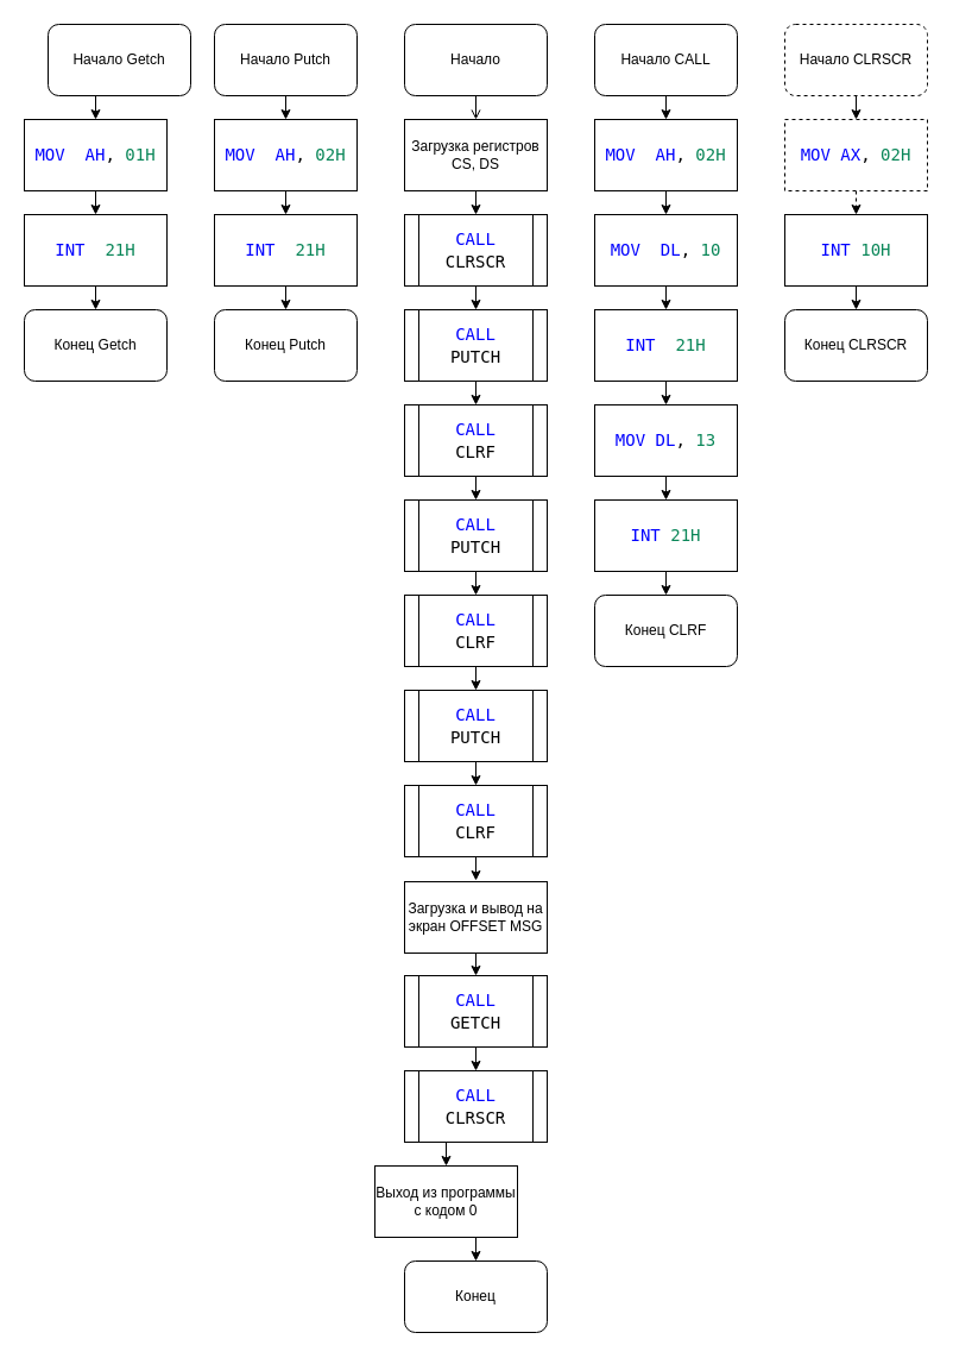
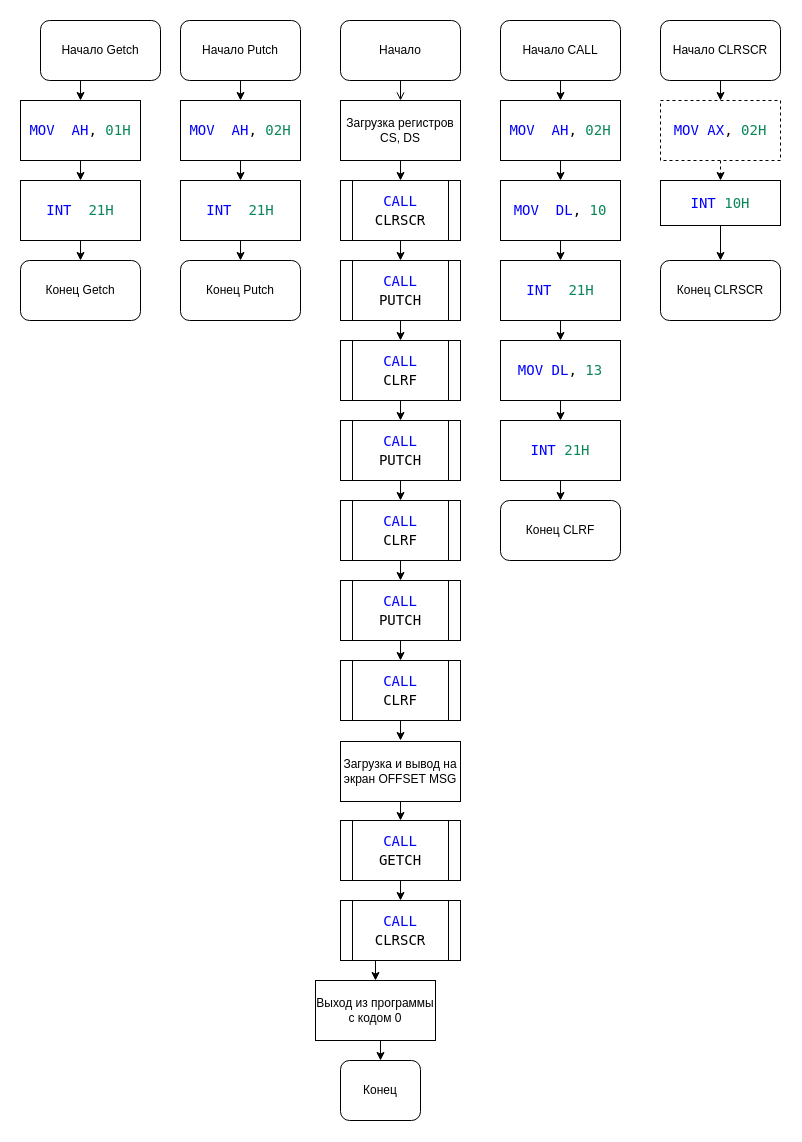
- <mxCell id="46" value="Начало CLRSCR" style="rounded=1;whiteSpace=wrap;html=1;dashed=1;" vertex="1" parent="1"><mxGeometry x="660" y="20" width="120" height="60" as="geometry" /></mxCell>
+ <mxCell id="46" value="Начало CLRSCR" style="rounded=1;whiteSpace=wrap;html=1;" vertex="1" parent="1"><mxGeometry x="660" y="20" width="120" height="60" as="geometry" /></mxCell>
- <mxCell id="62" value="&lt;div style=&quot;color: #000000;background-color: #ffffff;font-family: 'Droid Sans Mono', 'monospace', monospace;font-weight: normal;font-size: 14px;line-height: 19px;white-space: pre;&quot;&gt;&lt;div&gt;&lt;span style=&quot;color: #0000ff;&quot;&gt;INT&lt;/span&gt; &lt;span style=&quot;color: #098658;&quot;&gt;10H&lt;/span&gt;&lt;/div&gt;&lt;/div&gt;" style="rounded=0;whiteSpace=wrap;html=1;" vertex="1" parent="1"><mxGeometry x="660" y="180" width="120" height="60" as="geometry" /></mxCell>
+ <mxCell id="62" value="&lt;div style=&quot;color: #000000;background-color: #ffffff;font-family: 'Droid Sans Mono', 'monospace', monospace;font-weight: normal;font-size: 14px;line-height: 19px;white-space: pre;&quot;&gt;&lt;div&gt;&lt;span style=&quot;color: #0000ff;&quot;&gt;INT&lt;/span&gt; &lt;span style=&quot;color: #098658;&quot;&gt;10H&lt;/span&gt;&lt;/div&gt;&lt;/div&gt;" style="rounded=0;whiteSpace=wrap;html=1;" vertex="1" parent="1"><mxGeometry x="660" y="180" width="120" height="45" as="geometry" /></mxCell>
- <mxCell id="42" value="Конец" style="rounded=1;whiteSpace=wrap;html=1;" vertex="1" parent="1"><mxGeometry x="340" y="1060" width="120" height="60" as="geometry" /></mxCell>
+ <mxCell id="42" value="Конец" style="rounded=1;whiteSpace=wrap;html=1;" vertex="1" parent="1"><mxGeometry x="340" y="1060" width="80" height="60" as="geometry" /></mxCell>
